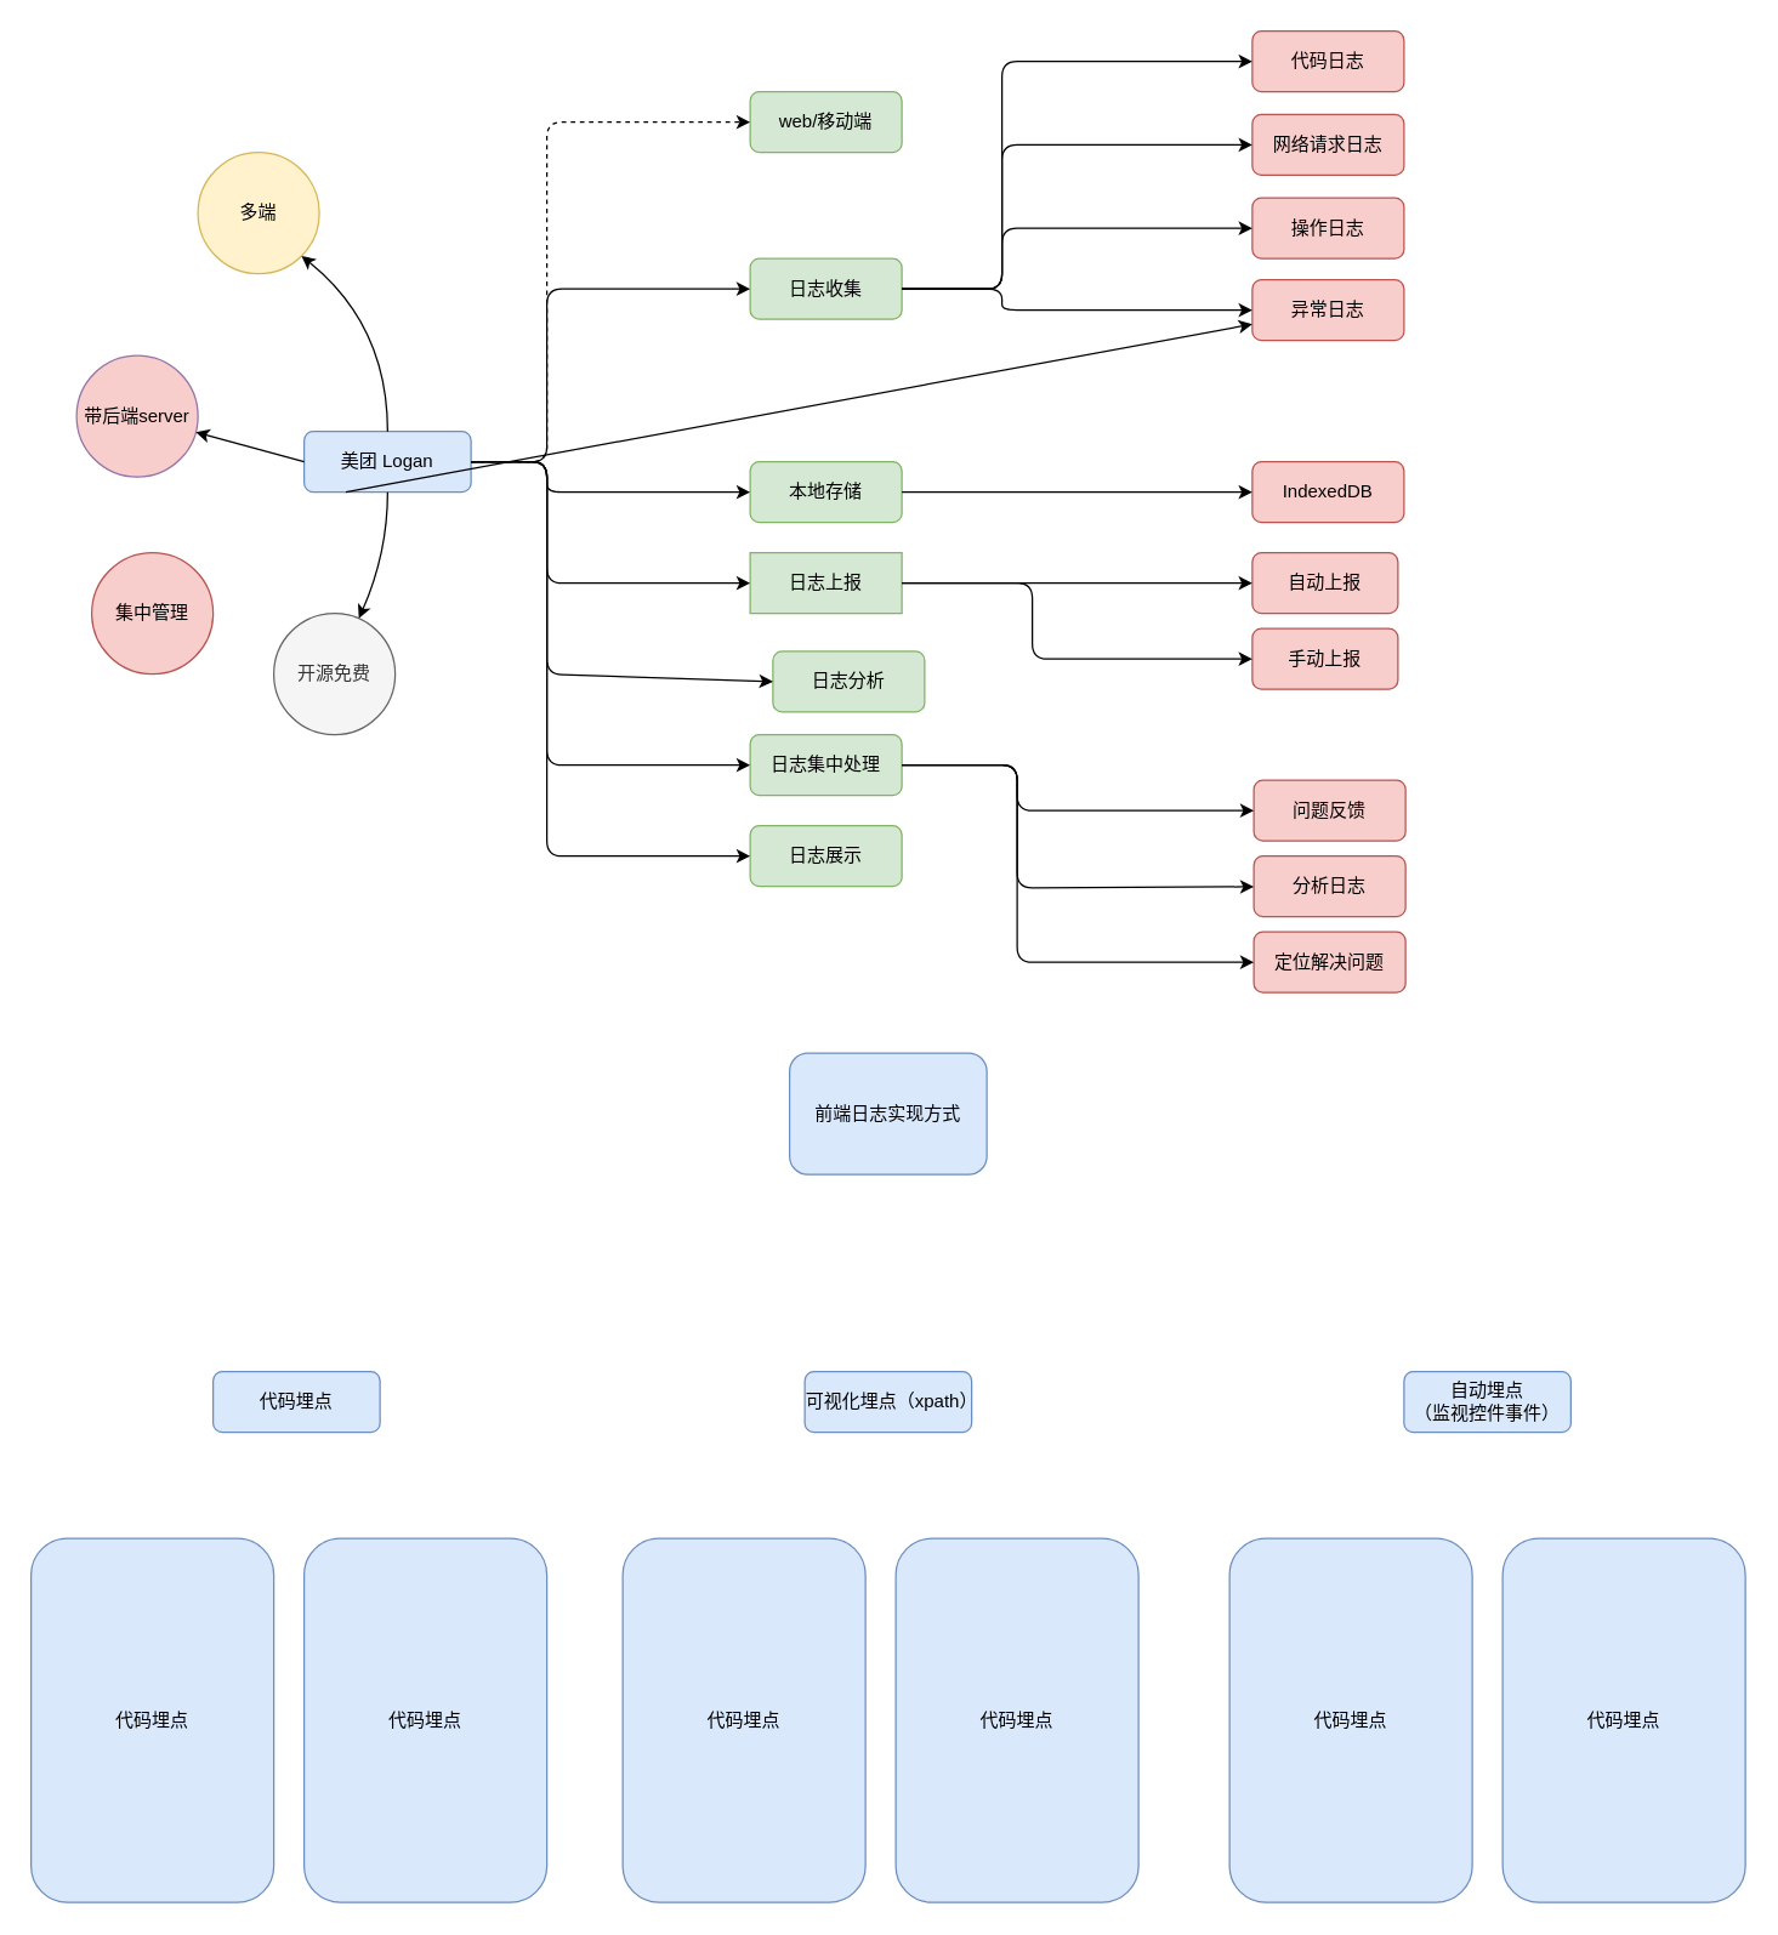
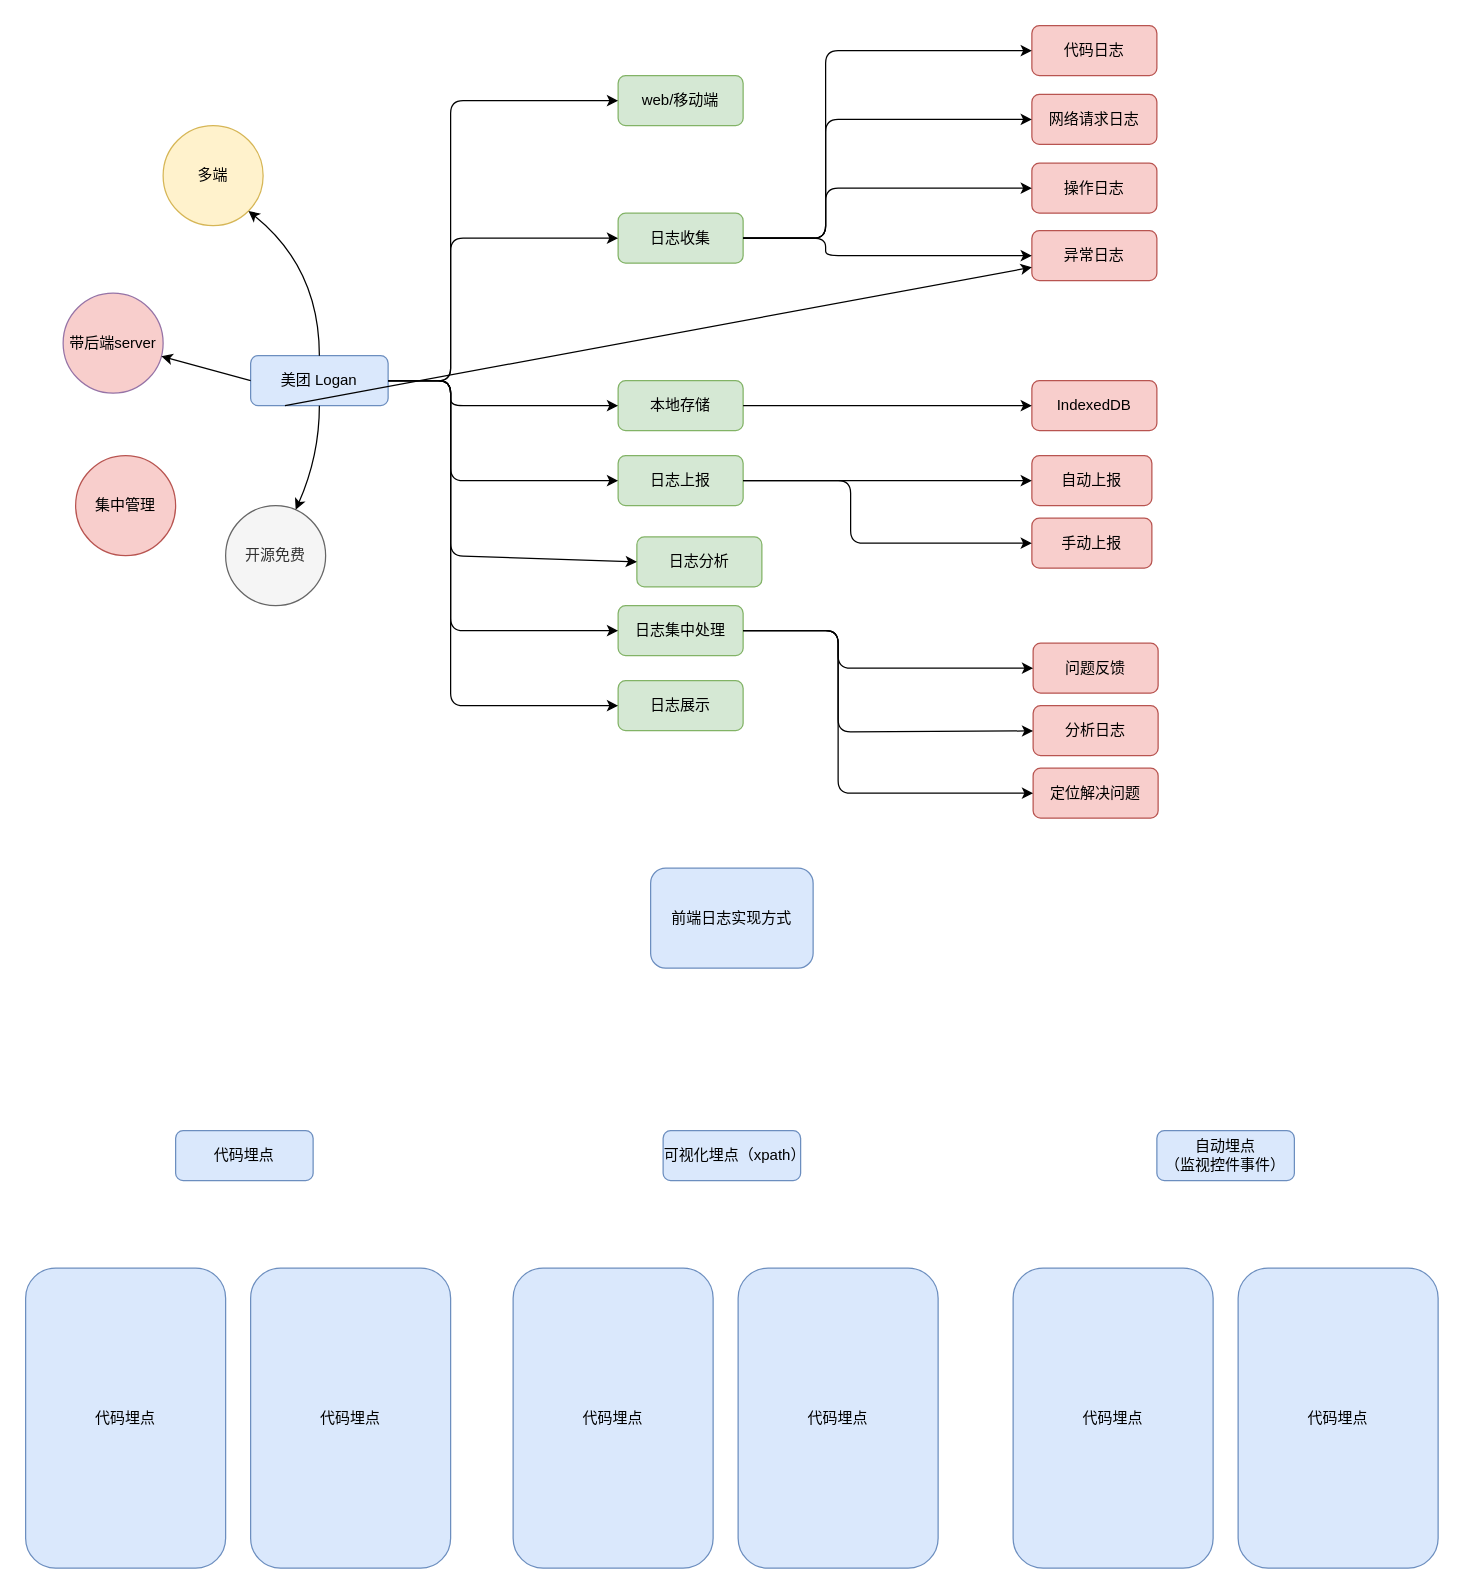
- <mxCell id="9" value="" style="endArrow=classic;html=1;entryX=0;entryY=0.5;entryDx=0;entryDy=0;exitX=1;exitY=0.5;exitDx=0;exitDy=0;dashed=1;" edge="1" parent="1" source="2" target="4"><mxGeometry width="50" height="50" relative="1" as="geometry"><mxPoint x="360" y="314" as="sourcePoint" /><mxPoint x="410" y="264" as="targetPoint" /><Array as="points"><mxPoint x="360" y="304" /><mxPoint x="360" y="80" /></Array></mxGeometry></mxCell>
+ <mxCell id="9" value="" style="endArrow=classic;html=1;entryX=0;entryY=0.5;entryDx=0;entryDy=0;exitX=1;exitY=0.5;exitDx=0;exitDy=0;" edge="1" parent="1" source="2" target="4"><mxGeometry width="50" height="50" relative="1" as="geometry"><mxPoint x="360" y="314" as="sourcePoint" /><mxPoint x="410" y="264" as="targetPoint" /><Array as="points"><mxPoint x="360" y="304" /><mxPoint x="360" y="80" /></Array></mxGeometry></mxCell>
- <mxCell id="7" value="日志上报" style="whiteSpace=wrap;html=1;fillColor=#d5e8d4;strokeColor=#82b366;rounded=0;" vertex="1" parent="1"><mxGeometry x="494" y="364" width="100" height="40" as="geometry" /></mxCell>
+ <mxCell id="7" value="日志上报" style="rounded=1;whiteSpace=wrap;html=1;fillColor=#d5e8d4;strokeColor=#82b366;" vertex="1" parent="1"><mxGeometry x="494" y="364" width="100" height="40" as="geometry" /></mxCell>
